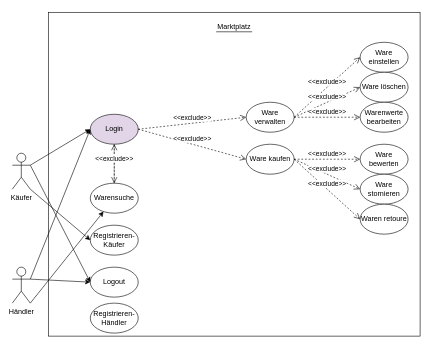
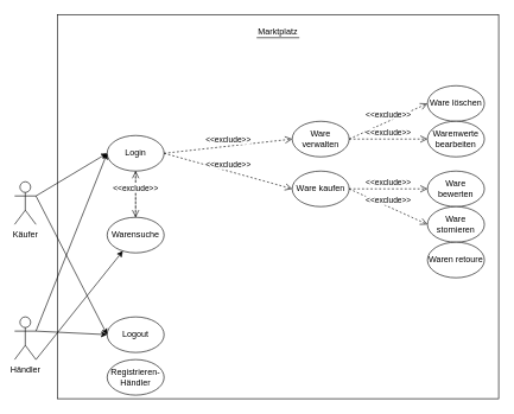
- <mxCell id="21" value="Ware&lt;br&gt;einstellen" style="ellipse;whiteSpace=wrap;html=1;" vertex="1" parent="1"><mxGeometry x="600" y="70" width="80" height="50" as="geometry" /></mxCell>
- <mxCell id="24" value="&amp;lt;&amp;lt;exclude&amp;gt;&amp;gt;" style="html=1;verticalAlign=bottom;endArrow=open;dashed=1;endSize=8;rounded=0;entryX=0;entryY=0.5;entryDx=0;entryDy=0;exitX=1;exitY=0.5;exitDx=0;exitDy=0;" edge="1" parent="1" source="17" target="21"><mxGeometry relative="1" as="geometry"><mxPoint x="337" y="320" as="sourcePoint" /><mxPoint x="440" y="340" as="targetPoint" /></mxGeometry></mxCell>
- <mxCell id="6" value="Login" style="ellipse;whiteSpace=wrap;html=1;fillColor=#e1d5e7;" vertex="1" parent="1"><mxGeometry x="150" y="190" width="80" height="50" as="geometry" /></mxCell>
+ <mxCell id="6" value="Login" style="ellipse;whiteSpace=wrap;html=1;" vertex="1" parent="1"><mxGeometry x="150" y="190" width="80" height="50" as="geometry" /></mxCell>
- <mxCell id="32" value="&amp;lt;&amp;lt;exclude&amp;gt;&amp;gt;" style="html=1;verticalAlign=bottom;endArrow=open;dashed=1;endSize=8;rounded=0;exitX=1;exitY=0.5;exitDx=0;exitDy=0;entryX=0;entryY=0.5;entryDx=0;entryDy=0;" edge="1" parent="1" source="20" target="31"><mxGeometry relative="1" as="geometry"><mxPoint x="520.5" y="510" as="sourcePoint" /><mxPoint x="627" y="510" as="targetPoint" /></mxGeometry></mxCell>
- <mxCell id="13" value="" style="endArrow=classic;html=1;rounded=0;exitX=1;exitY=1;exitDx=0;exitDy=0;exitPerimeter=0;entryX=0;entryY=0.5;entryDx=0;entryDy=0;" edge="1" parent="1" source="3" target="8"><mxGeometry width="50" height="50" relative="1" as="geometry"><mxPoint x="0" y="435" as="sourcePoint" /><mxPoint x="50" y="385" as="targetPoint" /></mxGeometry></mxCell>
- <mxCell id="8" value="Registrieren-&lt;br&gt;Käufer" style="ellipse;whiteSpace=wrap;html=1;" vertex="1" parent="1"><mxGeometry x="150" y="375" width="80" height="50" as="geometry" /></mxCell>
